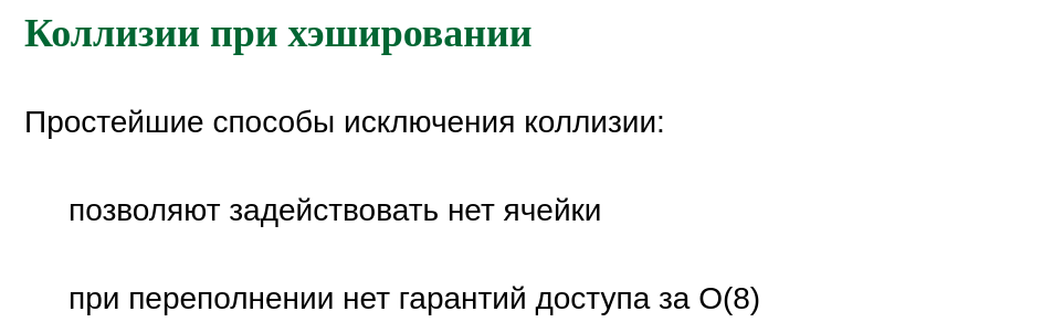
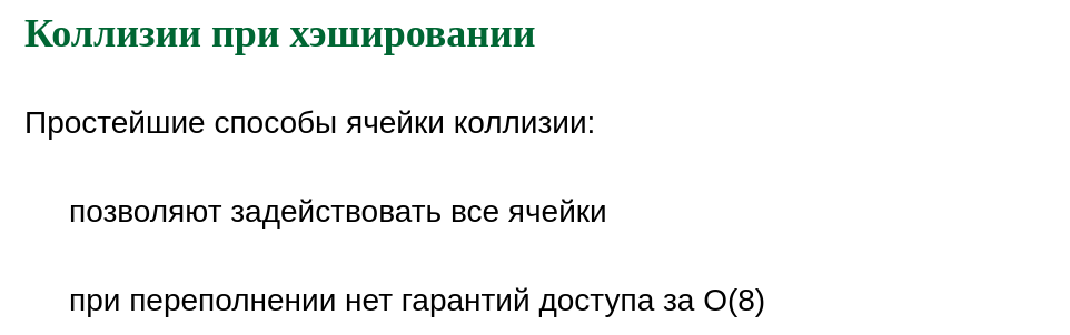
- <mxCell id="3" value="&lt;span style=&quot;font-size: 28px&quot;&gt;Простейшие способы исключения коллизии:&lt;/span&gt;" style="text;html=1;align=left;verticalAlign=middle;resizable=0;points=[];autosize=1;" parent="1" vertex="1"><mxGeometry x="20" y="100" width="600" height="20" as="geometry" /></mxCell>
+ <mxCell id="3" value="&lt;span style=&quot;font-size: 28px&quot;&gt;Простейшие способы ячейки коллизии:&lt;/span&gt;" style="text;html=1;align=left;verticalAlign=middle;resizable=0;points=[];autosize=1;" parent="1" vertex="1"><mxGeometry x="20" y="100" width="600" height="20" as="geometry" /></mxCell>
- <mxCell id="5" value="&lt;span style=&quot;font-size: 28px&quot;&gt;позволяют задействовать нет ячейки&amp;nbsp;&lt;/span&gt;" style="text;html=1;align=left;verticalAlign=middle;resizable=0;points=[];autosize=1;" parent="1" vertex="1"><mxGeometry x="60" y="180" width="510" height="20" as="geometry" /></mxCell>
+ <mxCell id="5" value="&lt;span style=&quot;font-size: 28px&quot;&gt;позволяют задействовать все ячейки&amp;nbsp;&lt;/span&gt;" style="text;html=1;align=left;verticalAlign=middle;resizable=0;points=[];autosize=1;" parent="1" vertex="1"><mxGeometry x="60" y="180" width="510" height="20" as="geometry" /></mxCell>
